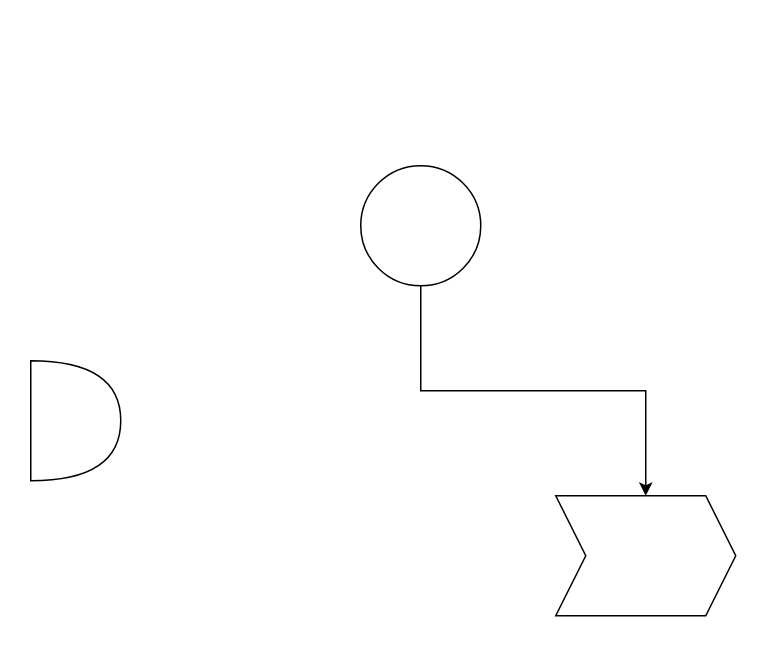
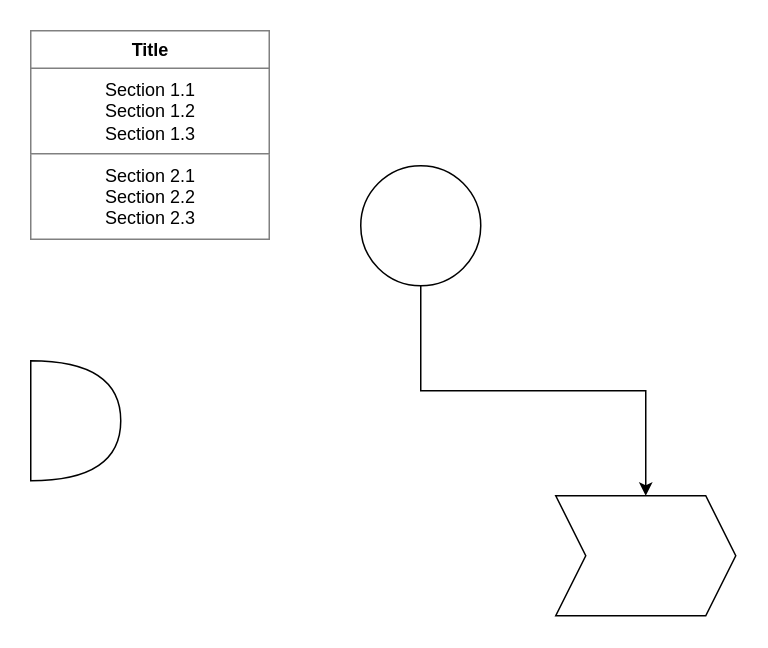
+ <mxCell id="6" value="&lt;table border=&quot;1&quot; width=&quot;100%&quot; height=&quot;100%&quot; cellpadding=&quot;4&quot; style=&quot;width:100%;height:100%;border-collapse:collapse;&quot;&gt;&lt;tr&gt;&lt;th align=&quot;center&quot;&gt;&lt;b&gt;Title&lt;/b&gt;&lt;/th&gt;&lt;/tr&gt;&lt;tr&gt;&lt;td align=&quot;center&quot;&gt;Section 1.1&#10;Section 1.2&#10;Section 1.3&lt;/td&gt;&lt;/tr&gt;&lt;tr&gt;&lt;td align=&quot;center&quot;&gt;Section 2.1&#10;Section 2.2&#10;Section 2.3&lt;/td&gt;&lt;/tr&gt;&lt;/table&gt;" style="text;html=1;strokeColor=none;fillColor=none;overflow=fill;" parent="1" vertex="1"><mxGeometry x="20" y="20" width="160" height="140" as="geometry" /></mxCell>
